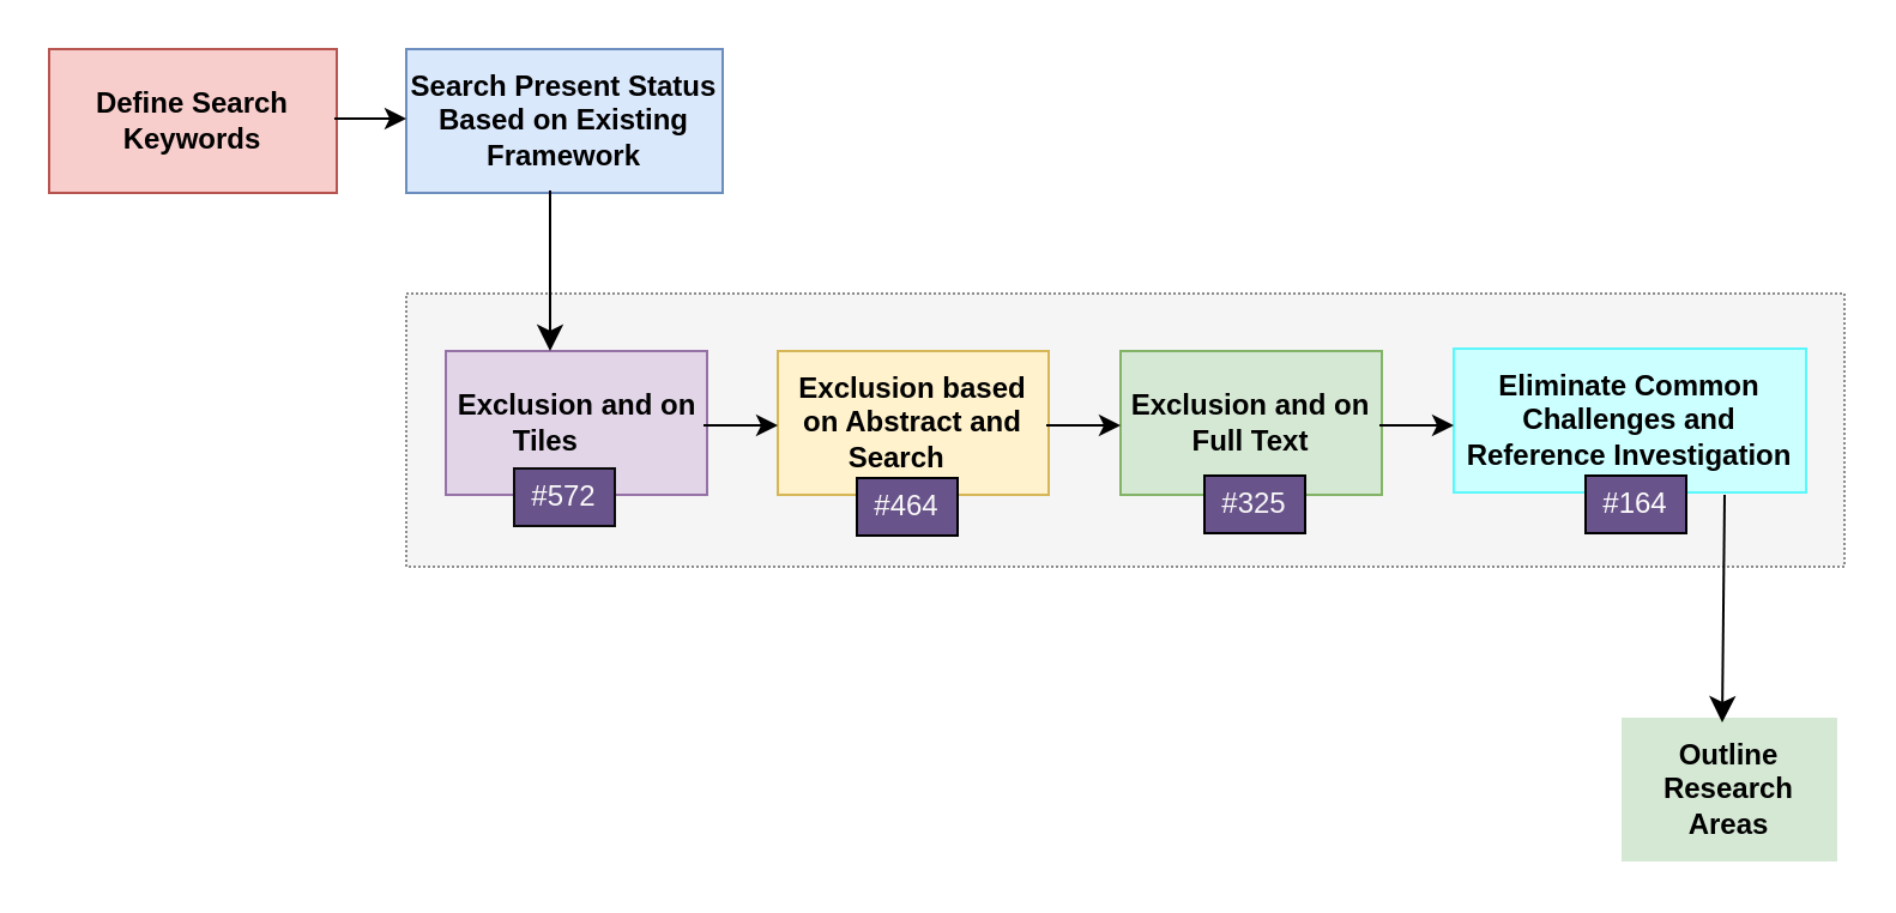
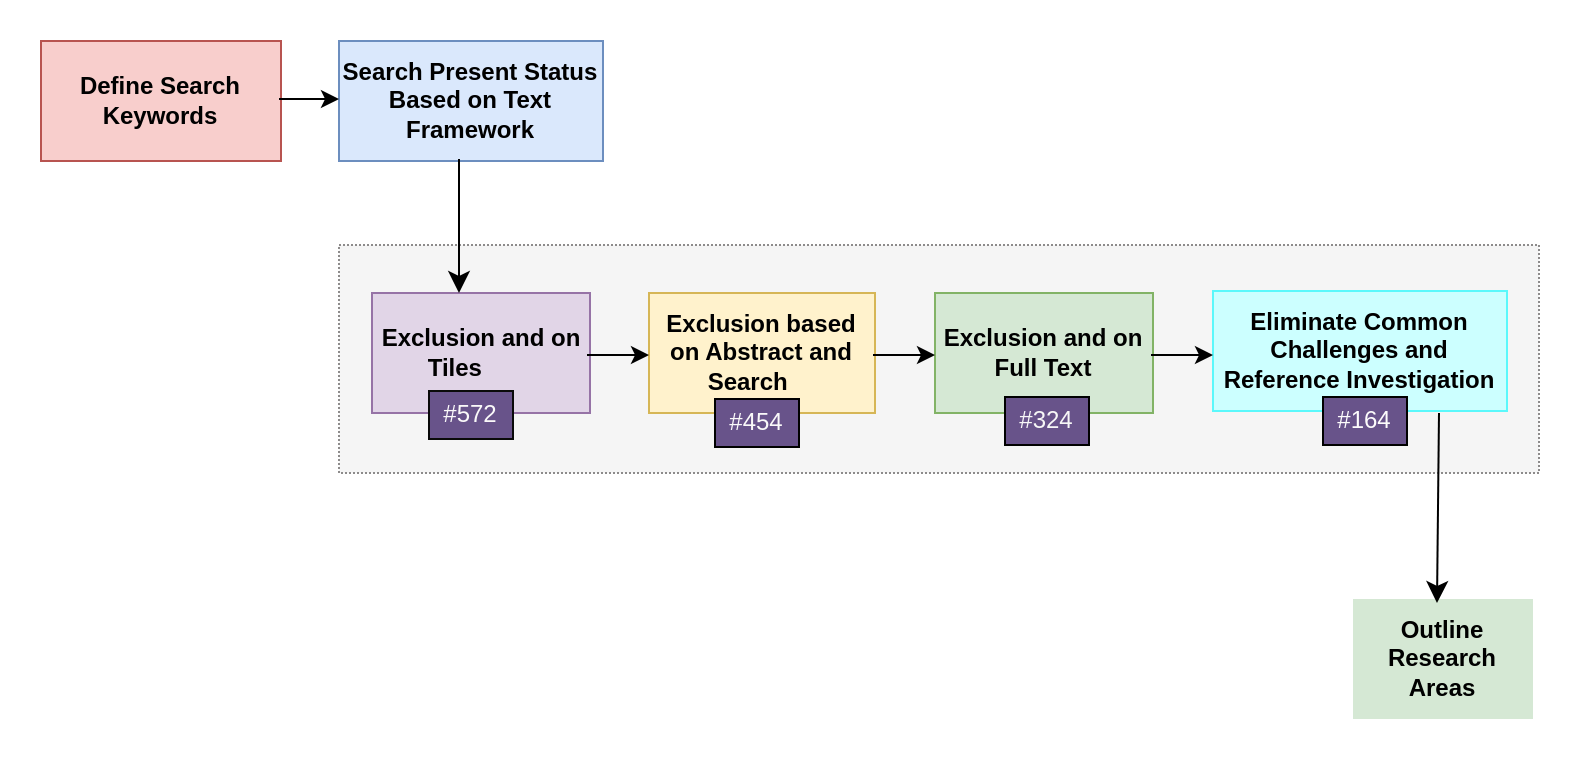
- <mxCell id="4" value="&lt;b&gt;Search Present Status Based on Existing Framework&lt;/b&gt;" style="rounded=0;whiteSpace=wrap;html=1;fillColor=#dae8fc;strokeColor=#6c8ebf;" vertex="1" parent="1"><mxGeometry x="169" y="20" width="132" height="60" as="geometry" /></mxCell>
+ <mxCell id="4" value="&lt;b&gt;Search Present Status Based on Text Framework&lt;/b&gt;" style="rounded=0;whiteSpace=wrap;html=1;fillColor=#dae8fc;strokeColor=#6c8ebf;" vertex="1" parent="1"><mxGeometry x="169" y="20" width="132" height="60" as="geometry" /></mxCell>
- <mxCell id="19" value="#325" style="rounded=0;whiteSpace=wrap;html=1;fillColor=#68538A;fontColor=#F7F7F7;" vertex="1" parent="1"><mxGeometry x="502" y="198" width="42" height="24" as="geometry" /></mxCell>
+ <mxCell id="19" value="#324" style="rounded=0;whiteSpace=wrap;html=1;fillColor=#68538A;fontColor=#F7F7F7;" vertex="1" parent="1"><mxGeometry x="502" y="198" width="42" height="24" as="geometry" /></mxCell>
- <mxCell id="18" value="#464" style="rounded=0;whiteSpace=wrap;html=1;fillColor=#68538A;fontColor=light-dark(#faf9f9, #ededed);" vertex="1" parent="1"><mxGeometry x="357" y="199" width="42" height="24" as="geometry" /></mxCell>
+ <mxCell id="18" value="#454" style="rounded=0;whiteSpace=wrap;html=1;fillColor=#68538A;fontColor=light-dark(#faf9f9, #ededed);" vertex="1" parent="1"><mxGeometry x="357" y="199" width="42" height="24" as="geometry" /></mxCell>
